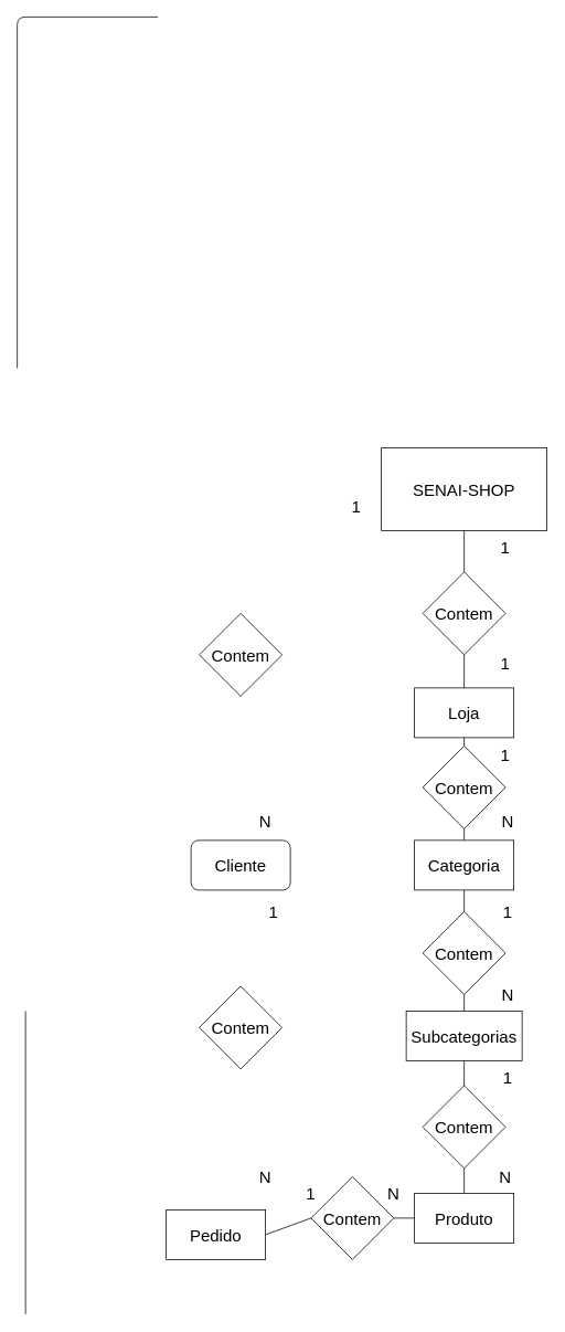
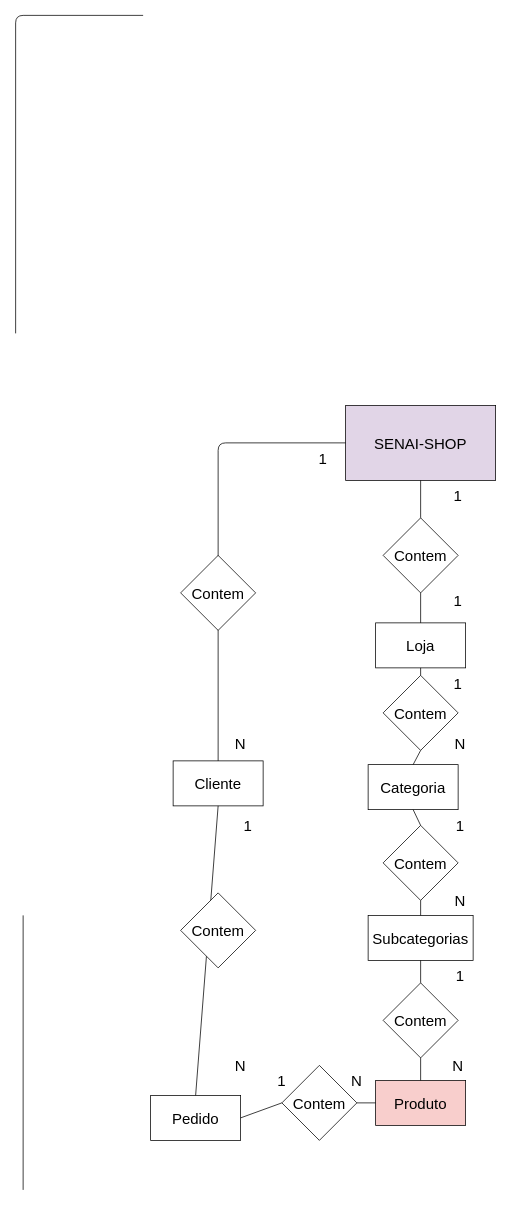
+ <mxCell id="29" value="" style="endArrow=none;html=1;entryX=0.5;entryY=0;entryDx=0;entryDy=0;exitX=0;exitY=0.5;exitDx=0;exitDy=0;" edge="1" parent="1" source="2" target="27"><mxGeometry width="50" height="50" relative="1" as="geometry"><mxPoint x="290" y="580" as="sourcePoint" /><mxPoint x="310" y="800" as="targetPoint" /><Array as="points"><mxPoint x="290" y="590" /></Array></mxGeometry></mxCell>
- <mxCell id="2" value="&lt;span style=&quot;font-size: 20px&quot;&gt;SENAI-SHOP&lt;/span&gt;" style="rounded=0;whiteSpace=wrap;html=1;" vertex="1" parent="1"><mxGeometry x="460" y="540" width="200" height="100" as="geometry" /></mxCell>
+ <mxCell id="2" value="&lt;span style=&quot;font-size: 20px&quot;&gt;SENAI-SHOP&lt;/span&gt;" style="rounded=0;whiteSpace=wrap;html=1;fillColor=#e1d5e7;" vertex="1" parent="1"><mxGeometry x="460" y="540" width="200" height="100" as="geometry" /></mxCell>
- <mxCell id="27" value="&lt;span style=&quot;font-size: 20px&quot;&gt;Cliente&lt;br&gt;&lt;/span&gt;" style="whiteSpace=wrap;html=1;rounded=1;" vertex="1" parent="1"><mxGeometry x="230" y="1014" width="120" height="60" as="geometry" /></mxCell>
+ <mxCell id="27" value="&lt;span style=&quot;font-size: 20px&quot;&gt;Cliente&lt;br&gt;&lt;/span&gt;" style="rounded=0;whiteSpace=wrap;html=1;" vertex="1" parent="1"><mxGeometry x="230" y="1014" width="120" height="60" as="geometry" /></mxCell>
- <mxCell id="5" value="&lt;span style=&quot;font-size: 20px&quot;&gt;Categoria&lt;br&gt;&lt;/span&gt;" style="rounded=0;whiteSpace=wrap;html=1;" vertex="1" parent="1"><mxGeometry x="500" y="1014" width="120" height="60" as="geometry" /></mxCell>
+ <mxCell id="5" value="&lt;span style=&quot;font-size: 20px&quot;&gt;Categoria&lt;br&gt;&lt;/span&gt;" style="rounded=0;whiteSpace=wrap;html=1;" vertex="1" parent="1"><mxGeometry x="490" y="1019" width="120" height="60" as="geometry" /></mxCell>
+ <mxCell id="32" value="" style="endArrow=none;html=1;entryX=0.5;entryY=1;entryDx=0;entryDy=0;exitX=0.5;exitY=0;exitDx=0;exitDy=0;" edge="1" parent="1" source="28" target="27"><mxGeometry width="50" height="50" relative="1" as="geometry"><mxPoint x="270" y="1300" as="sourcePoint" /><mxPoint x="320" y="1250" as="targetPoint" /></mxGeometry></mxCell>
- <mxCell id="20" value="&lt;span style=&quot;font-size: 20px&quot;&gt;Produto&lt;br&gt;&lt;/span&gt;" style="rounded=0;whiteSpace=wrap;html=1;" vertex="1" parent="1"><mxGeometry x="500" y="1440" width="120" height="60" as="geometry" /></mxCell>
+ <mxCell id="20" value="&lt;span style=&quot;font-size: 20px&quot;&gt;Produto&lt;br&gt;&lt;/span&gt;" style="rounded=0;whiteSpace=wrap;html=1;fillColor=#f8cecc;" vertex="1" parent="1"><mxGeometry x="500" y="1440" width="120" height="60" as="geometry" /></mxCell>
